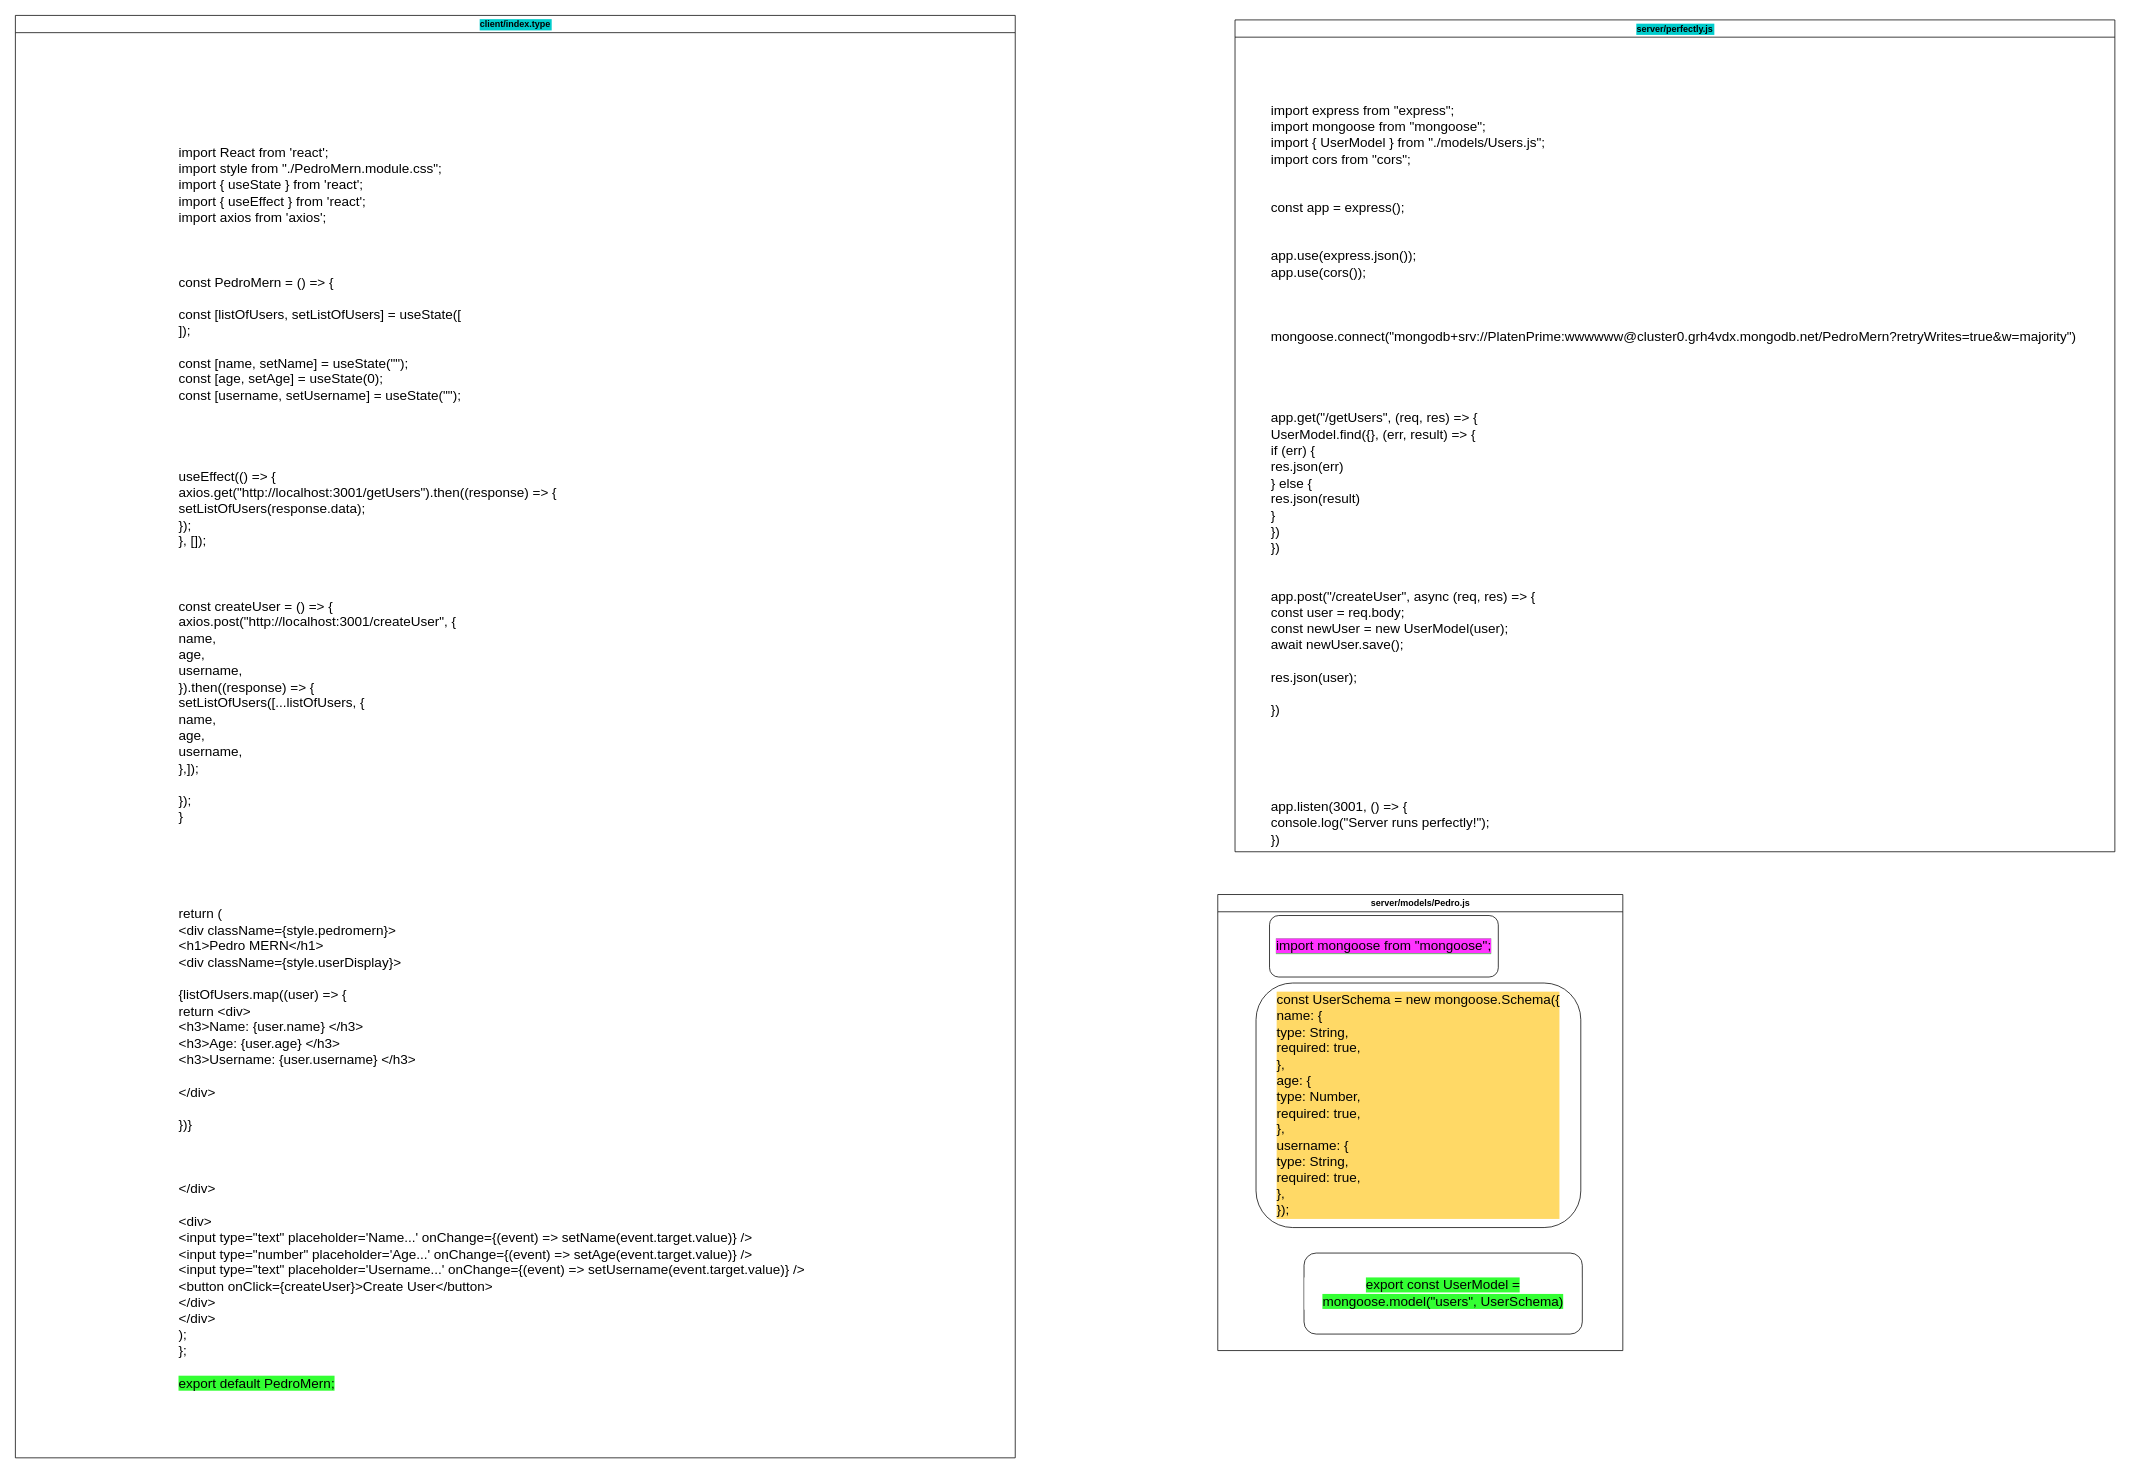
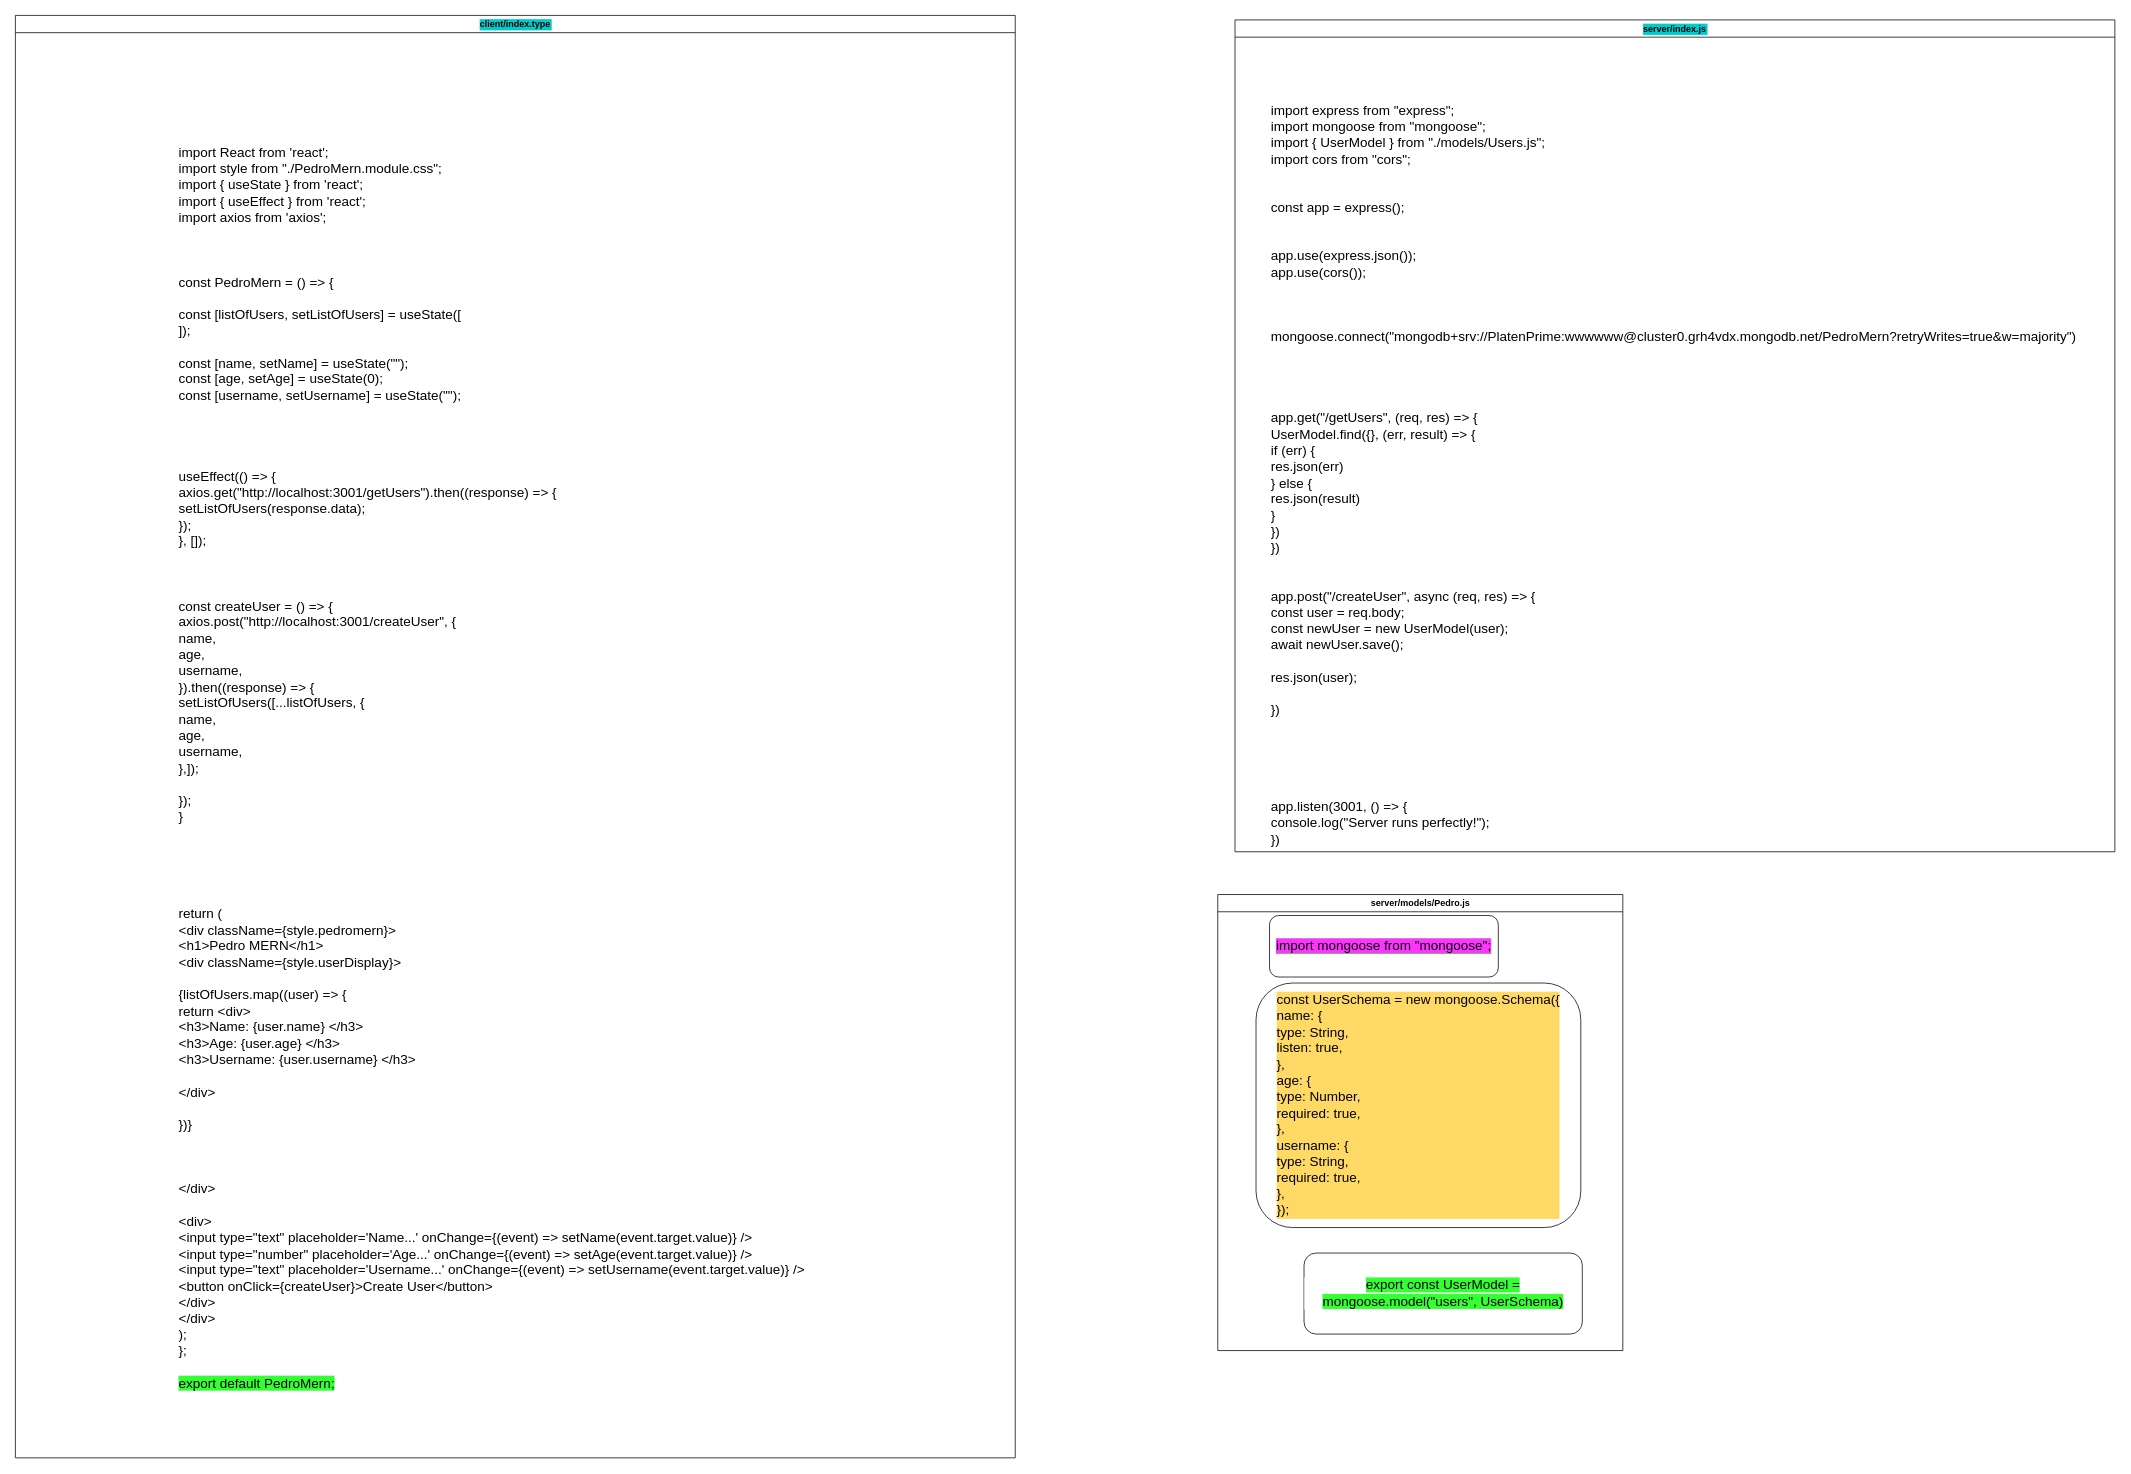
- <mxCell id="2" value="server/perfectly.js" style="swimlane;labelBackgroundColor=#00CCCC;html=0;" vertex="1" parent="1"><mxGeometry x="1646" y="26" width="1173" height="1109" as="geometry"><mxRectangle x="920" y="-2040" width="119" height="26" as="alternateBounds" /></mxGeometry></mxCell>
+ <mxCell id="2" value="server/index.js" style="swimlane;labelBackgroundColor=#00CCCC;html=0;" vertex="1" parent="1"><mxGeometry x="1646" y="26" width="1173" height="1109" as="geometry"><mxRectangle x="920" y="-2040" width="119" height="26" as="alternateBounds" /></mxGeometry></mxCell>
- <mxCell id="10" value="&lt;div style=&quot;text-align: left;&quot;&gt;&lt;span style=&quot;&quot;&gt;const UserSchema = new mongoose.Schema({&lt;/span&gt;&lt;/div&gt;&lt;div style=&quot;text-align: left;&quot;&gt;&lt;span style=&quot;&quot;&gt;name: {&lt;/span&gt;&lt;/div&gt;&lt;div style=&quot;text-align: left;&quot;&gt;&lt;span style=&quot;&quot;&gt;type: String,&lt;/span&gt;&lt;/div&gt;&lt;div style=&quot;text-align: left;&quot;&gt;&lt;span style=&quot;&quot;&gt;required: true,&lt;/span&gt;&lt;/div&gt;&lt;div style=&quot;text-align: left;&quot;&gt;&lt;span style=&quot;&quot;&gt;},&lt;/span&gt;&lt;/div&gt;&lt;div style=&quot;text-align: left;&quot;&gt;&lt;span style=&quot;&quot;&gt;age: {&lt;/span&gt;&lt;/div&gt;&lt;div style=&quot;text-align: left;&quot;&gt;&lt;span style=&quot;&quot;&gt;type: Number,&lt;/span&gt;&lt;/div&gt;&lt;div style=&quot;text-align: left;&quot;&gt;&lt;span style=&quot;&quot;&gt;required: true,&lt;/span&gt;&lt;/div&gt;&lt;div style=&quot;text-align: left;&quot;&gt;&lt;span style=&quot;&quot;&gt;},&lt;/span&gt;&lt;/div&gt;&lt;div style=&quot;text-align: left;&quot;&gt;&lt;span style=&quot;&quot;&gt;username: {&lt;/span&gt;&lt;/div&gt;&lt;div style=&quot;text-align: left;&quot;&gt;&lt;span style=&quot;&quot;&gt;type: String,&lt;/span&gt;&lt;/div&gt;&lt;div style=&quot;text-align: left;&quot;&gt;&lt;span style=&quot;&quot;&gt;required: true,&lt;/span&gt;&lt;/div&gt;&lt;div style=&quot;text-align: left;&quot;&gt;&lt;span style=&quot;&quot;&gt;},&lt;/span&gt;&lt;/div&gt;&lt;div style=&quot;text-align: left;&quot;&gt;&lt;span style=&quot;&quot;&gt;});&lt;/span&gt;&lt;/div&gt;" style="rounded=1;whiteSpace=wrap;html=1;labelBackgroundColor=#FFD966;fontSize=18;" vertex="1" parent="6"><mxGeometry x="51" y="118" width="433" height="326" as="geometry" /></mxCell>
+ <mxCell id="10" value="&lt;div style=&quot;text-align: left;&quot;&gt;&lt;span style=&quot;&quot;&gt;const UserSchema = new mongoose.Schema({&lt;/span&gt;&lt;/div&gt;&lt;div style=&quot;text-align: left;&quot;&gt;&lt;span style=&quot;&quot;&gt;name: {&lt;/span&gt;&lt;/div&gt;&lt;div style=&quot;text-align: left;&quot;&gt;&lt;span style=&quot;&quot;&gt;type: String,&lt;/span&gt;&lt;/div&gt;&lt;div style=&quot;text-align: left;&quot;&gt;&lt;span style=&quot;&quot;&gt;listen: true,&lt;/span&gt;&lt;/div&gt;&lt;div style=&quot;text-align: left;&quot;&gt;&lt;span style=&quot;&quot;&gt;},&lt;/span&gt;&lt;/div&gt;&lt;div style=&quot;text-align: left;&quot;&gt;&lt;span style=&quot;&quot;&gt;age: {&lt;/span&gt;&lt;/div&gt;&lt;div style=&quot;text-align: left;&quot;&gt;&lt;span style=&quot;&quot;&gt;type: Number,&lt;/span&gt;&lt;/div&gt;&lt;div style=&quot;text-align: left;&quot;&gt;&lt;span style=&quot;&quot;&gt;required: true,&lt;/span&gt;&lt;/div&gt;&lt;div style=&quot;text-align: left;&quot;&gt;&lt;span style=&quot;&quot;&gt;},&lt;/span&gt;&lt;/div&gt;&lt;div style=&quot;text-align: left;&quot;&gt;&lt;span style=&quot;&quot;&gt;username: {&lt;/span&gt;&lt;/div&gt;&lt;div style=&quot;text-align: left;&quot;&gt;&lt;span style=&quot;&quot;&gt;type: String,&lt;/span&gt;&lt;/div&gt;&lt;div style=&quot;text-align: left;&quot;&gt;&lt;span style=&quot;&quot;&gt;required: true,&lt;/span&gt;&lt;/div&gt;&lt;div style=&quot;text-align: left;&quot;&gt;&lt;span style=&quot;&quot;&gt;},&lt;/span&gt;&lt;/div&gt;&lt;div style=&quot;text-align: left;&quot;&gt;&lt;span style=&quot;&quot;&gt;});&lt;/span&gt;&lt;/div&gt;" style="rounded=1;whiteSpace=wrap;html=1;labelBackgroundColor=#FFD966;fontSize=18;" vertex="1" parent="6"><mxGeometry x="51" y="118" width="433" height="326" as="geometry" /></mxCell>
